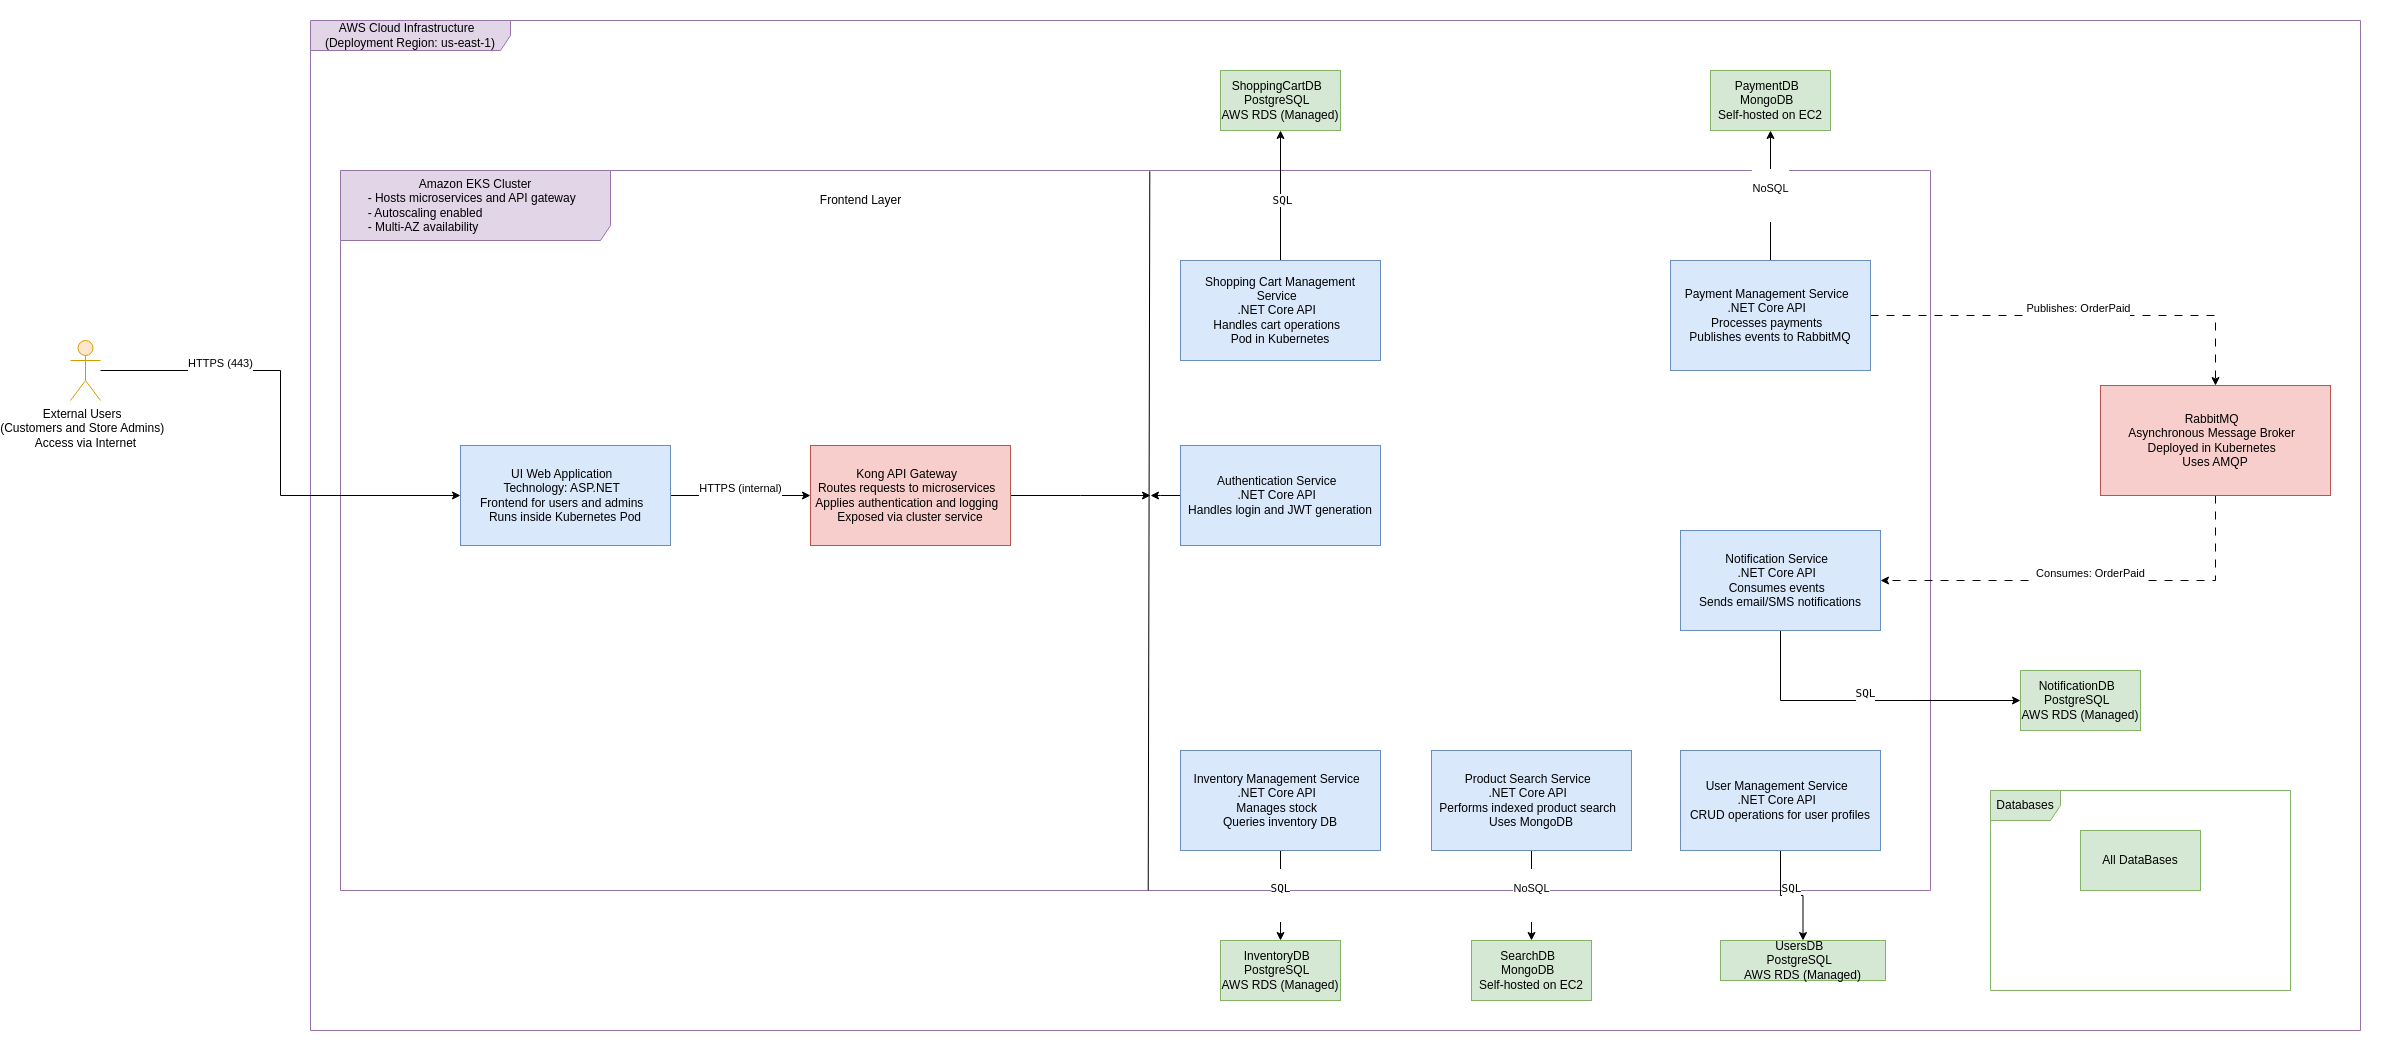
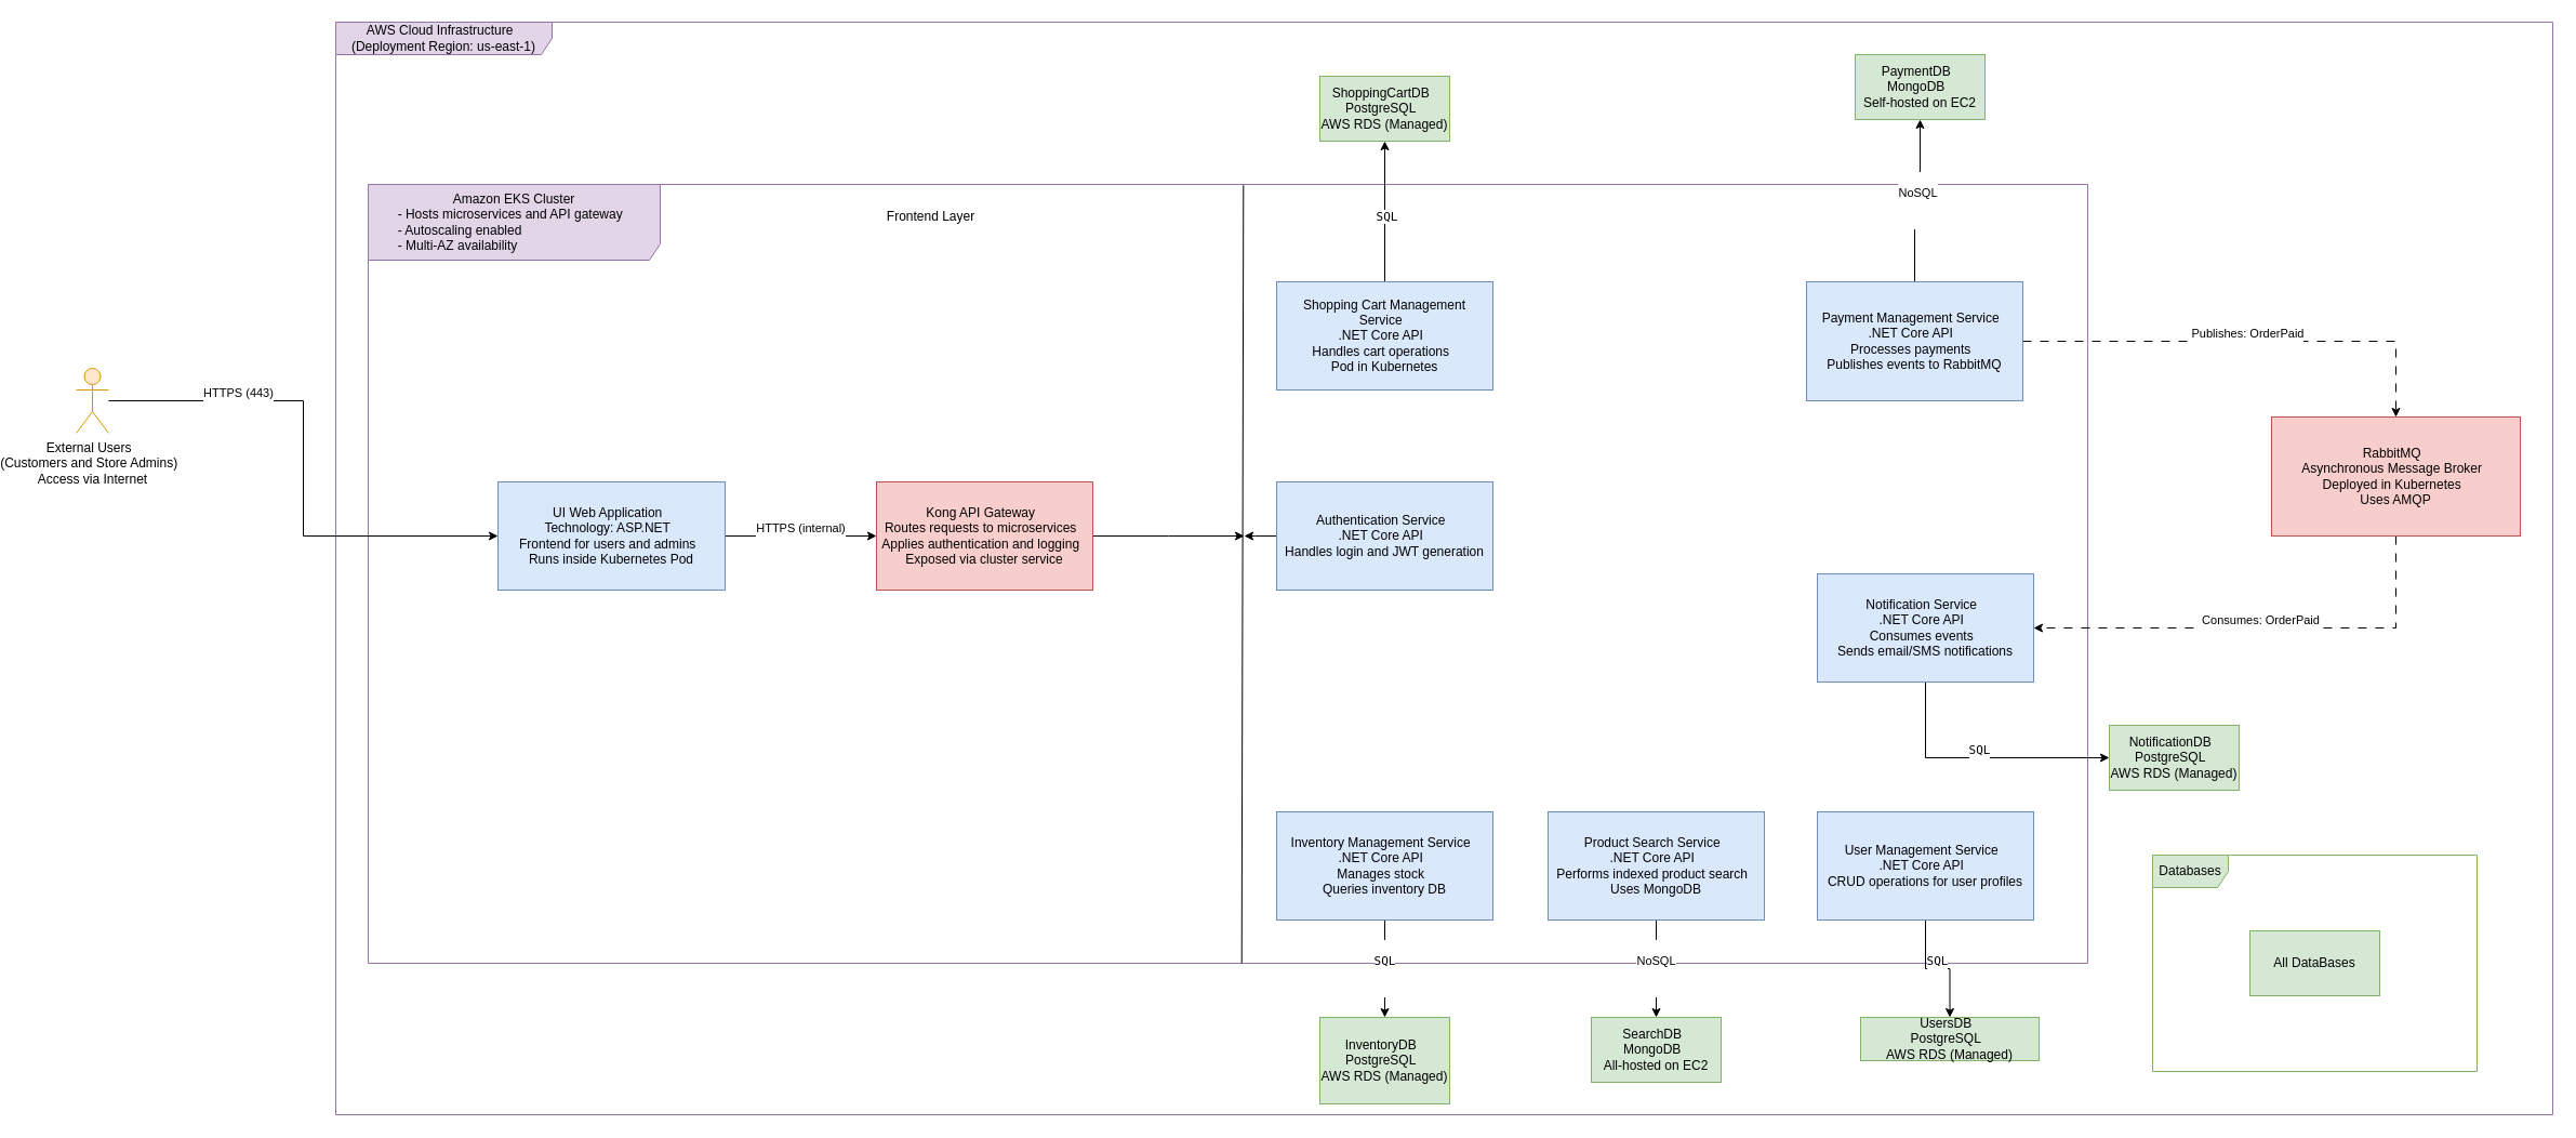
- <mxCell id="29" value="&lt;div&gt;PaymentDB&amp;nbsp;&amp;nbsp;&lt;/div&gt;&lt;div&gt;MongoDB&amp;nbsp;&amp;nbsp;&lt;/div&gt;&lt;div&gt;Self-hosted on EC2&lt;/div&gt;" style="whiteSpace=wrap;html=1;fillColor=#d5e8d4;strokeColor=#82b366;" vertex="1" parent="1"><mxGeometry x="1660" y="70" width="120" height="60" as="geometry" /></mxCell>
+ <mxCell id="29" value="&lt;div&gt;PaymentDB&amp;nbsp;&amp;nbsp;&lt;/div&gt;&lt;div&gt;MongoDB&amp;nbsp;&amp;nbsp;&lt;/div&gt;&lt;div&gt;Self-hosted on EC2&lt;/div&gt;" style="whiteSpace=wrap;html=1;fillColor=#d5e8d4;strokeColor=#82b366;" vertex="1" parent="1"><mxGeometry x="1665" y="50" width="120" height="60" as="geometry" /></mxCell>
- <mxCell id="30" value="&lt;div&gt;NotificationDB&amp;nbsp;&amp;nbsp;&lt;/div&gt;&lt;div&gt;PostgreSQL&amp;nbsp;&amp;nbsp;&lt;/div&gt;&lt;div&gt;AWS RDS (Managed)&lt;/div&gt;" style="whiteSpace=wrap;html=1;fillColor=#d5e8d4;strokeColor=#82b366;" vertex="1" parent="1"><mxGeometry x="1970" y="670" width="120" height="60" as="geometry" /></mxCell>
+ <mxCell id="30" value="&lt;div&gt;NotificationDB&amp;nbsp;&amp;nbsp;&lt;/div&gt;&lt;div&gt;PostgreSQL&amp;nbsp;&amp;nbsp;&lt;/div&gt;&lt;div&gt;AWS RDS (Managed)&lt;/div&gt;" style="whiteSpace=wrap;html=1;fillColor=#d5e8d4;strokeColor=#82b366;" vertex="1" parent="1"><mxGeometry x="1900" y="670" width="120" height="60" as="geometry" /></mxCell>
- <mxCell id="37" value="All DataBases" style="whiteSpace=wrap;html=1;fillColor=#d5e8d4;strokeColor=#82b366;" vertex="1" parent="1"><mxGeometry x="2030" y="830" width="120" height="60" as="geometry" /></mxCell>
+ <mxCell id="37" value="All DataBases" style="whiteSpace=wrap;html=1;fillColor=#d5e8d4;strokeColor=#82b366;" vertex="1" parent="1"><mxGeometry x="2030" y="860" width="120" height="60" as="geometry" /></mxCell>
- <mxCell id="31" value="&lt;div&gt;InventoryDB&amp;nbsp;&amp;nbsp;&lt;/div&gt;&lt;div&gt;PostgreSQL&amp;nbsp;&amp;nbsp;&lt;/div&gt;&lt;div&gt;AWS RDS (Managed)&lt;/div&gt;" style="whiteSpace=wrap;html=1;fillColor=#d5e8d4;strokeColor=#82b366;" vertex="1" parent="1"><mxGeometry x="1170" y="940" width="120" height="60" as="geometry" /></mxCell>
+ <mxCell id="31" value="&lt;div&gt;InventoryDB&amp;nbsp;&amp;nbsp;&lt;/div&gt;&lt;div&gt;PostgreSQL&amp;nbsp;&amp;nbsp;&lt;/div&gt;&lt;div&gt;AWS RDS (Managed)&lt;/div&gt;" style="whiteSpace=wrap;html=1;fillColor=#d5e8d4;strokeColor=#82b366;" vertex="1" parent="1"><mxGeometry x="1170" y="940" width="120" height="80" as="geometry" /></mxCell>
- <mxCell id="32" value="&lt;div&gt;SearchDB&amp;nbsp;&amp;nbsp;&lt;/div&gt;&lt;div&gt;MongoDB&amp;nbsp;&amp;nbsp;&lt;/div&gt;&lt;div&gt;Self-hosted on EC2&lt;/div&gt;" style="whiteSpace=wrap;html=1;fillColor=#d5e8d4;strokeColor=#82b366;" vertex="1" parent="1"><mxGeometry x="1421" y="940" width="120" height="60" as="geometry" /></mxCell>
+ <mxCell id="32" value="&lt;div&gt;SearchDB&amp;nbsp;&amp;nbsp;&lt;/div&gt;&lt;div&gt;MongoDB&amp;nbsp;&amp;nbsp;&lt;/div&gt;&lt;div&gt;All-hosted on EC2&lt;/div&gt;" style="whiteSpace=wrap;html=1;fillColor=#d5e8d4;strokeColor=#82b366;" vertex="1" parent="1"><mxGeometry x="1421" y="940" width="120" height="60" as="geometry" /></mxCell>
